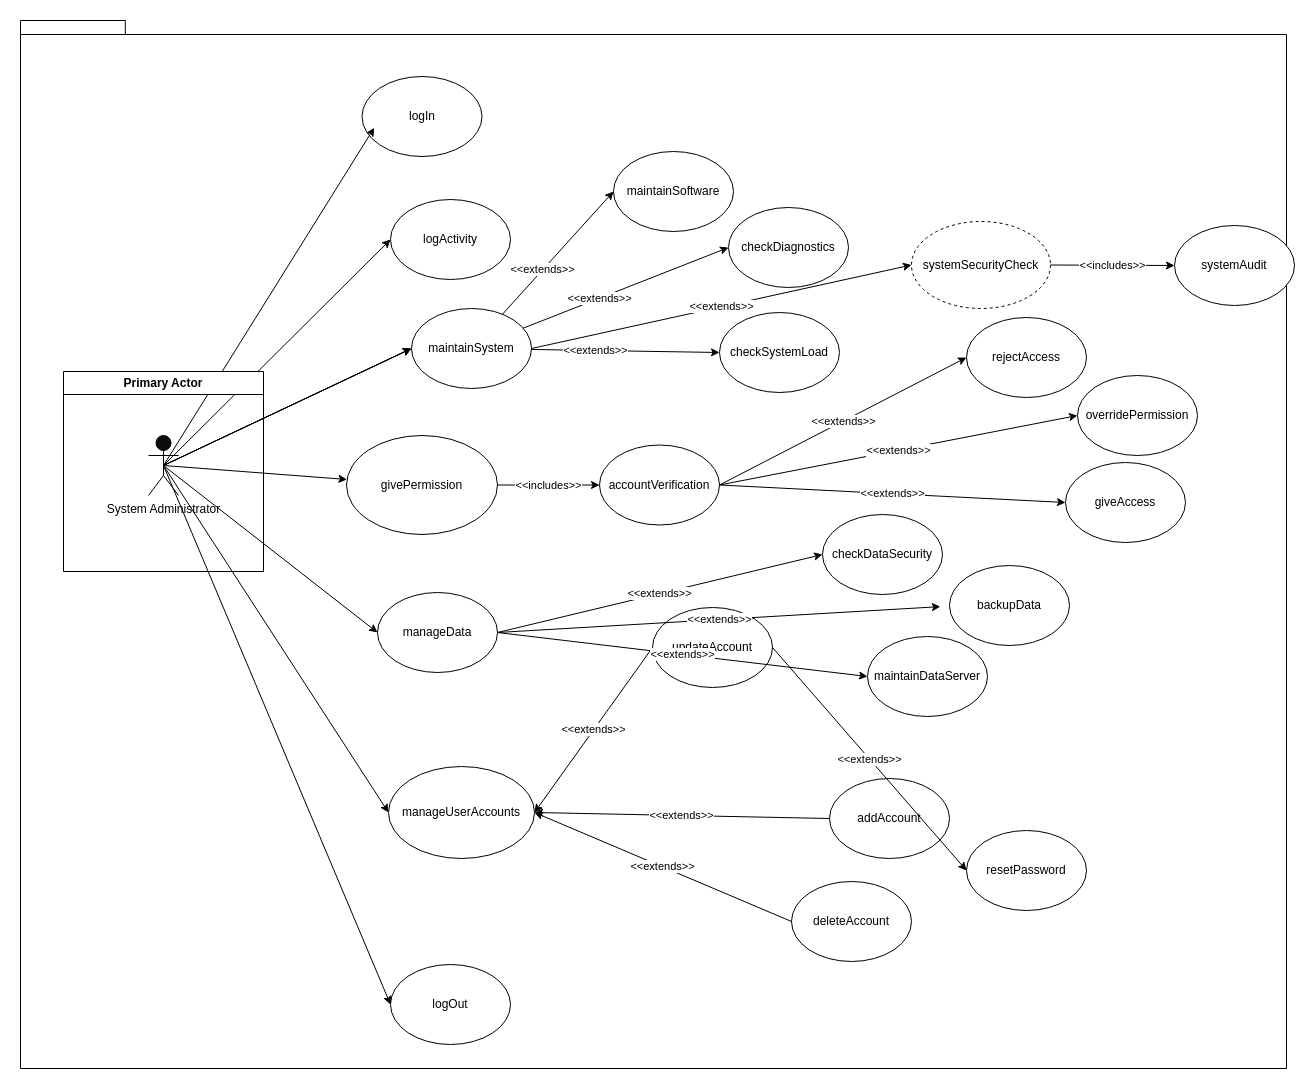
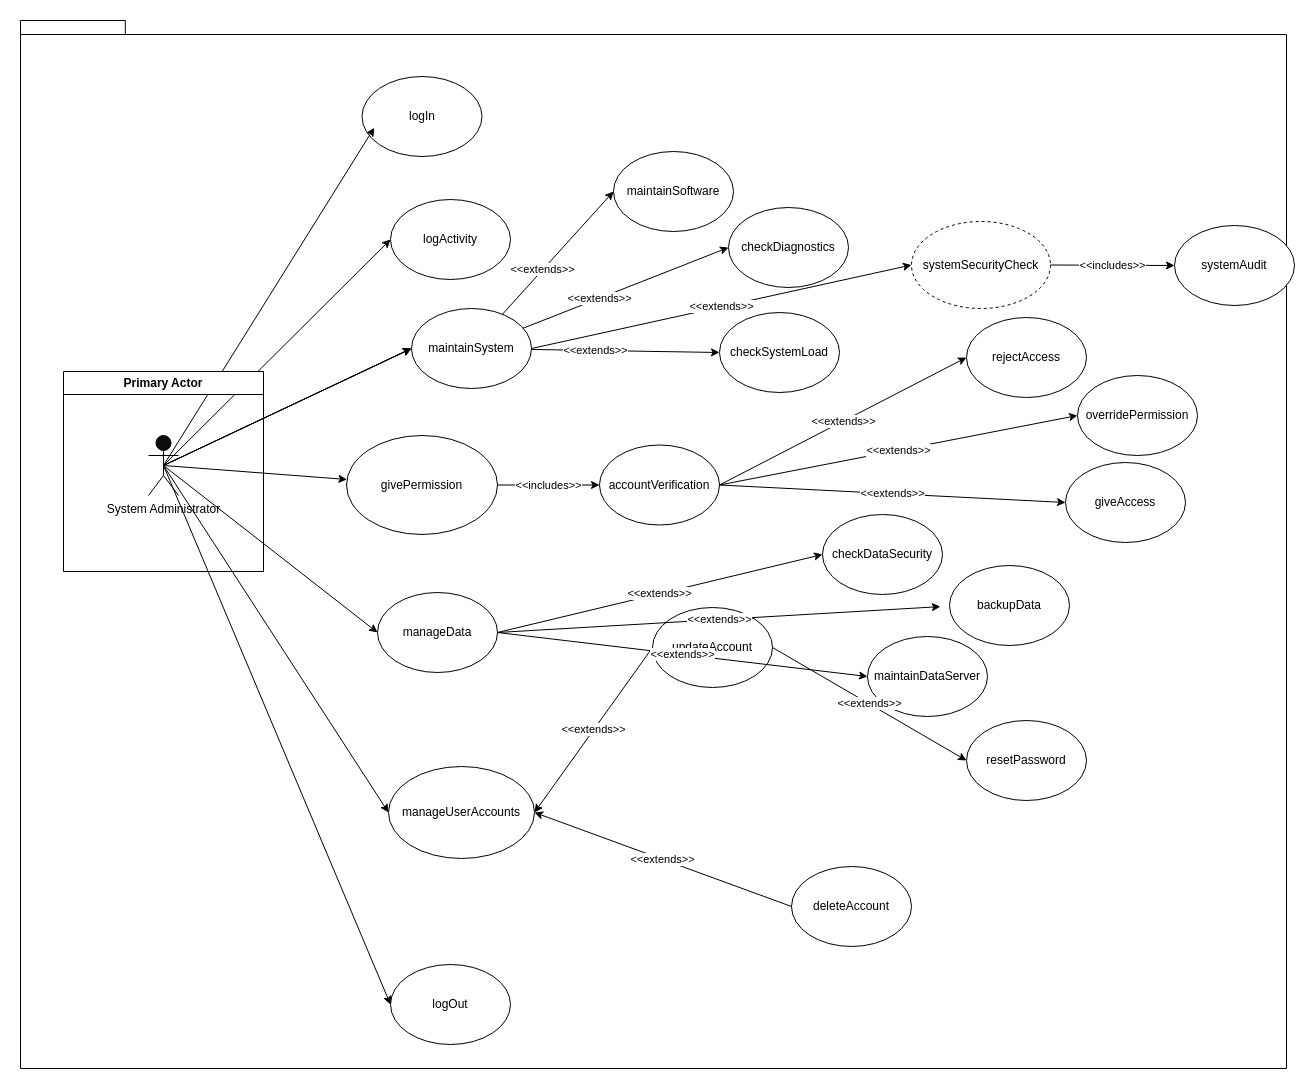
- <mxCell id="21" value="&amp;lt;&amp;lt;extends&amp;gt;&amp;gt;" style="endArrow=classic;html=1;rounded=0;exitX=0;exitY=0.5;exitDx=0;exitDy=0;entryX=1;entryY=0.5;entryDx=0;entryDy=0;strokeColor=default;fillColor=default;" parent="1" source="6" target="5" edge="1"><mxGeometry width="50" height="50" relative="1" as="geometry"><mxPoint x="635" y="665" as="sourcePoint" /><mxPoint x="533" y="752" as="targetPoint" /></mxGeometry></mxCell>
- <mxCell id="6" value="addAccount" style="ellipse;whiteSpace=wrap;html=1;strokeColor=default;fillColor=default;" parent="1" vertex="1"><mxGeometry x="829" y="778" width="120" height="80" as="geometry" /></mxCell>
- <mxCell id="43" value="resetPassword" style="ellipse;whiteSpace=wrap;html=1;strokeColor=default;fillColor=default;" parent="1" vertex="1"><mxGeometry x="966" y="830" width="120" height="80" as="geometry" /></mxCell>
+ <mxCell id="43" value="resetPassword" style="ellipse;whiteSpace=wrap;html=1;strokeColor=default;fillColor=default;" parent="1" vertex="1"><mxGeometry x="966" y="720" width="120" height="80" as="geometry" /></mxCell>
- <mxCell id="8" value="deleteAccount" style="ellipse;whiteSpace=wrap;html=1;strokeColor=default;fillColor=default;" parent="1" vertex="1"><mxGeometry x="791" y="881" width="120" height="80" as="geometry" /></mxCell>
+ <mxCell id="8" value="deleteAccount" style="ellipse;whiteSpace=wrap;html=1;strokeColor=default;fillColor=default;" parent="1" vertex="1"><mxGeometry x="791" y="866" width="120" height="80" as="geometry" /></mxCell>
